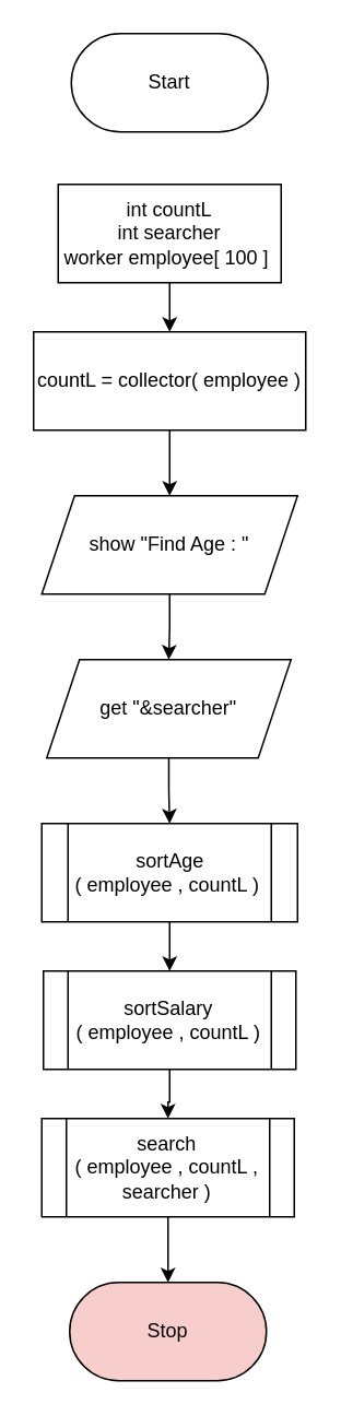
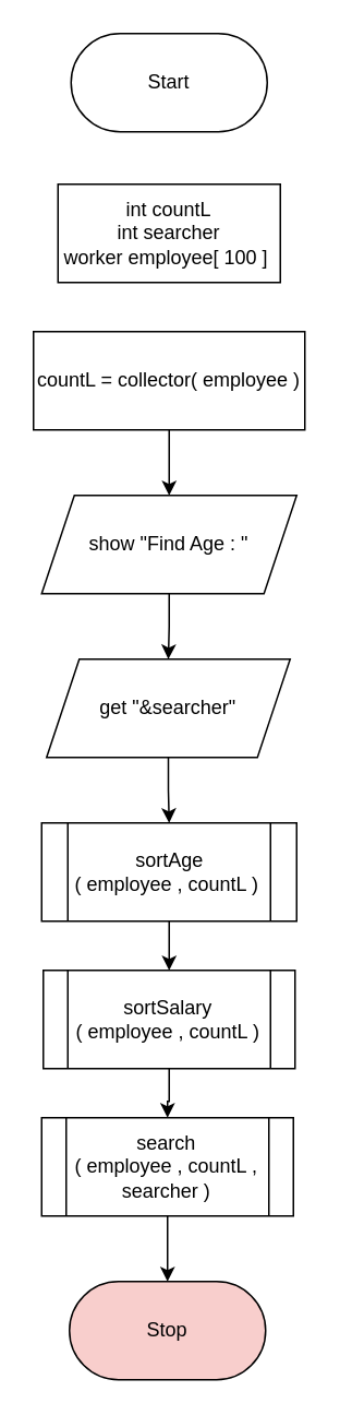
- <mxCell id="3" value="" style="edgeStyle=orthogonalEdgeStyle;rounded=0;orthogonalLoop=1;jettySize=auto;html=1;" parent="1" source="4" target="6" edge="1"><mxGeometry relative="1" as="geometry" /></mxCell>
